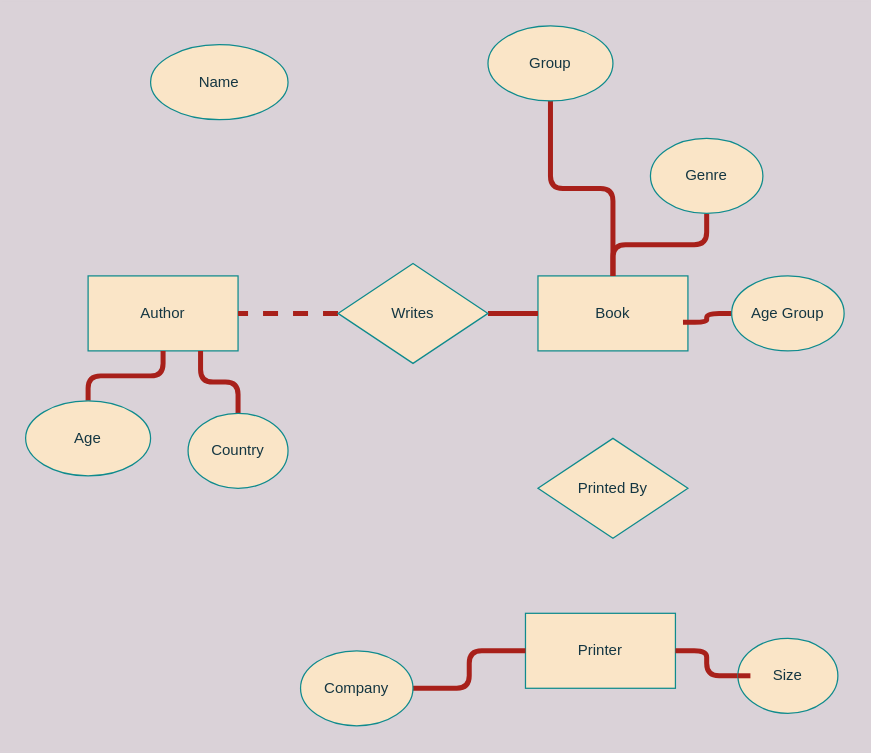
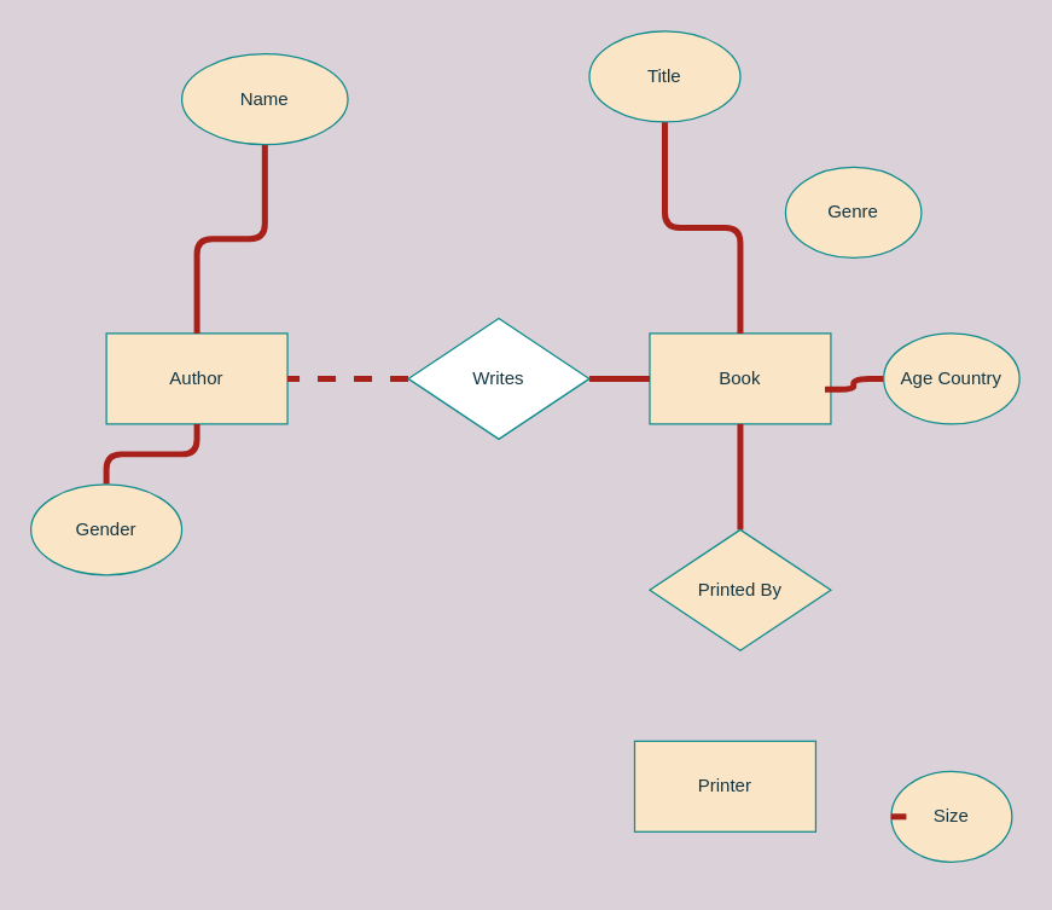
- <mxCell id="14" value="Group" style="ellipse;whiteSpace=wrap;html=1;rounded=0;sketch=0;fontColor=#143642;strokeColor=#0F8B8D;fillColor=#FAE5C7;" vertex="1" parent="1"><mxGeometry x="390" y="20" width="100" height="60" as="geometry" /></mxCell>
+ <mxCell id="14" value="Title" style="ellipse;whiteSpace=wrap;html=1;rounded=0;sketch=0;fontColor=#143642;strokeColor=#0F8B8D;fillColor=#FAE5C7;" vertex="1" parent="1"><mxGeometry x="390" y="20" width="100" height="60" as="geometry" /></mxCell>
+ <mxCell id="7" value="" style="edgeStyle=orthogonalEdgeStyle;curved=0;rounded=1;sketch=0;orthogonalLoop=1;jettySize=auto;html=1;fontColor=#143642;endArrow=none;endFill=0;strokeColor=#A8201A;strokeWidth=4;fillColor=#FAE5C7;" edge="1" parent="1" source="8" target="2"><mxGeometry relative="1" as="geometry" /></mxCell>
- <mxCell id="15" value="" style="edgeStyle=orthogonalEdgeStyle;curved=0;rounded=1;sketch=0;orthogonalLoop=1;jettySize=auto;html=1;fontColor=#143642;endArrow=none;endFill=0;strokeColor=#A8201A;strokeWidth=4;fillColor=#FAE5C7;" edge="1" parent="1" source="16" target="3"><mxGeometry relative="1" as="geometry" /></mxCell>
- <mxCell id="6" value="Writes" style="rhombus;whiteSpace=wrap;html=1;rounded=0;sketch=0;fontColor=#143642;strokeColor=#0F8B8D;fillColor=#FAE5C7;" vertex="1" parent="1"><mxGeometry x="270" y="210" width="120" height="80" as="geometry" /></mxCell>
+ <mxCell id="6" value="Writes" style="rhombus;whiteSpace=wrap;html=1;rounded=0;sketch=0;fontColor=#143642;strokeColor=#0F8B8D;fillColor=#ffffff;" vertex="1" parent="1"><mxGeometry x="270" y="210" width="120" height="80" as="geometry" /></mxCell>
- <mxCell id="18" value="Age Group" style="ellipse;whiteSpace=wrap;html=1;rounded=0;sketch=0;fontColor=#143642;strokeColor=#0F8B8D;fillColor=#FAE5C7;" vertex="1" parent="1"><mxGeometry x="585" y="220" width="90" height="60" as="geometry" /></mxCell>
+ <mxCell id="18" value="Age Country" style="ellipse;whiteSpace=wrap;html=1;rounded=0;sketch=0;fontColor=#143642;strokeColor=#0F8B8D;fillColor=#FAE5C7;" vertex="1" parent="1"><mxGeometry x="585" y="220" width="90" height="60" as="geometry" /></mxCell>
- <mxCell id="11" style="edgeStyle=orthogonalEdgeStyle;curved=0;rounded=1;sketch=0;orthogonalLoop=1;jettySize=auto;html=1;entryX=0.75;entryY=1;entryDx=0;entryDy=0;fontColor=#143642;endArrow=none;endFill=0;strokeColor=#A8201A;strokeWidth=4;fillColor=#FAE5C7;" edge="1" parent="1" source="12" target="2"><mxGeometry relative="1" as="geometry" /></mxCell>
+ <mxCell id="20" value="" style="edgeStyle=orthogonalEdgeStyle;curved=0;rounded=1;sketch=0;orthogonalLoop=1;jettySize=auto;html=1;fontColor=#143642;endArrow=none;endFill=0;strokeColor=#A8201A;strokeWidth=4;fillColor=#FAE5C7;" edge="1" parent="1" source="21" target="3"><mxGeometry relative="1" as="geometry" /></mxCell>
- <mxCell id="10" value="Age" style="ellipse;whiteSpace=wrap;html=1;rounded=0;sketch=0;fontColor=#143642;strokeColor=#0F8B8D;fillColor=#FAE5C7;" vertex="1" parent="1"><mxGeometry x="20" y="320" width="100" height="60" as="geometry" /></mxCell>
+ <mxCell id="10" value="Gender" style="ellipse;whiteSpace=wrap;html=1;rounded=0;sketch=0;fontColor=#143642;strokeColor=#0F8B8D;fillColor=#FAE5C7;" vertex="1" parent="1"><mxGeometry x="20" y="320" width="100" height="60" as="geometry" /></mxCell>
- <mxCell id="12" value="Country" style="ellipse;whiteSpace=wrap;html=1;rounded=0;sketch=0;fontColor=#143642;strokeColor=#0F8B8D;fillColor=#FAE5C7;" vertex="1" parent="1"><mxGeometry x="150" y="330" width="80" height="60" as="geometry" /></mxCell>
- <mxCell id="24" value="" style="edgeStyle=orthogonalEdgeStyle;curved=0;rounded=1;sketch=0;orthogonalLoop=1;jettySize=auto;html=1;fontColor=#143642;endArrow=none;endFill=0;strokeColor=#A8201A;strokeWidth=4;fillColor=#FAE5C7;" edge="1" parent="1" source="25" target="19"><mxGeometry relative="1" as="geometry" /></mxCell>
- <mxCell id="22" value="" style="edgeStyle=orthogonalEdgeStyle;curved=0;rounded=1;sketch=0;orthogonalLoop=1;jettySize=auto;html=1;fontColor=#143642;endArrow=none;endFill=0;strokeColor=#A8201A;strokeWidth=4;fillColor=#FAE5C7;" edge="1" parent="1" source="23" target="19"><mxGeometry relative="1" as="geometry" /></mxCell>
- <mxCell id="23" value="Company" style="ellipse;whiteSpace=wrap;html=1;rounded=0;sketch=0;fontColor=#143642;strokeColor=#0F8B8D;fillColor=#FAE5C7;" vertex="1" parent="1"><mxGeometry x="240" y="520" width="90" height="60" as="geometry" /></mxCell>
